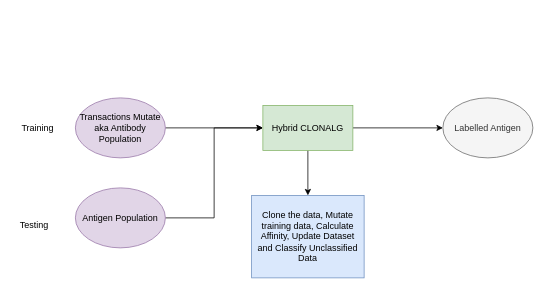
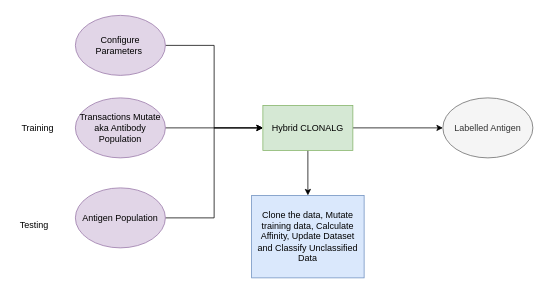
+ <mxCell id="9" value="Configure Parameters&amp;nbsp;" style="ellipse;whiteSpace=wrap;html=1;fillColor=#e1d5e7;strokeColor=#9673a6;" vertex="1" parent="1"><mxGeometry x="100" y="20" width="120" height="80" as="geometry" /></mxCell>
+ <mxCell id="8" style="edgeStyle=orthogonalEdgeStyle;rounded=0;orthogonalLoop=1;jettySize=auto;html=1;entryX=0;entryY=0.5;entryDx=0;entryDy=0;" edge="1" parent="1" source="9" target="4"><mxGeometry relative="1" as="geometry" /></mxCell>
